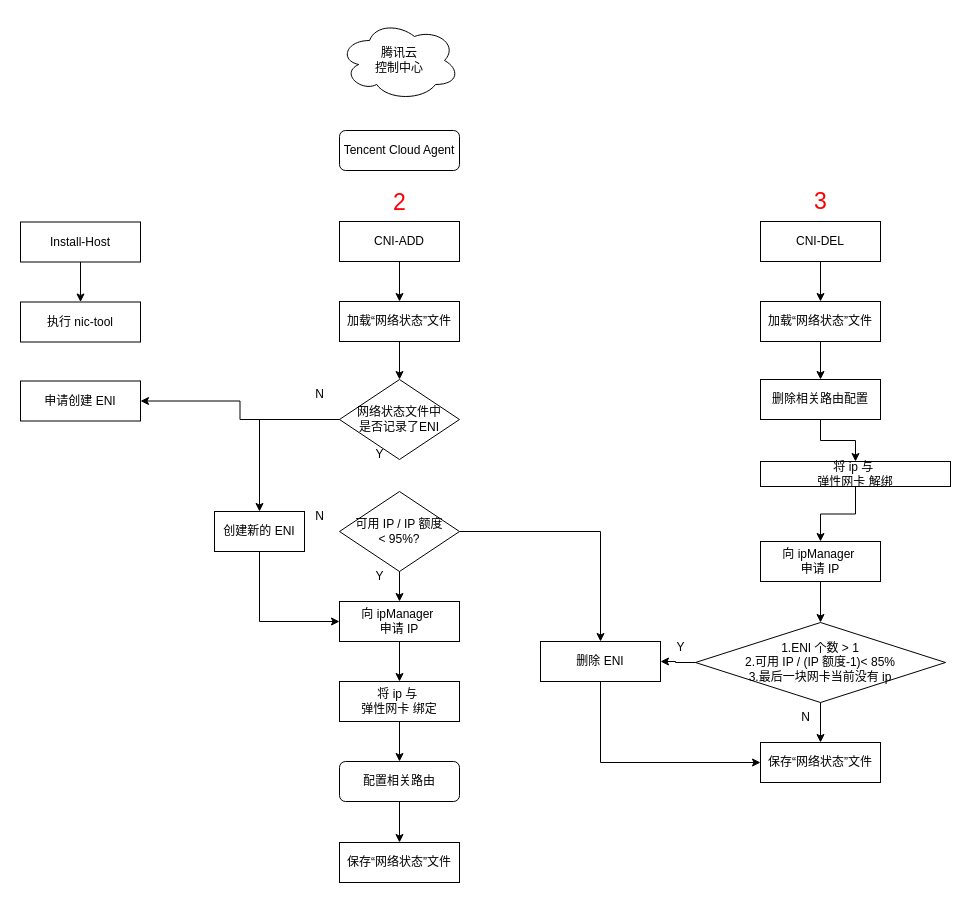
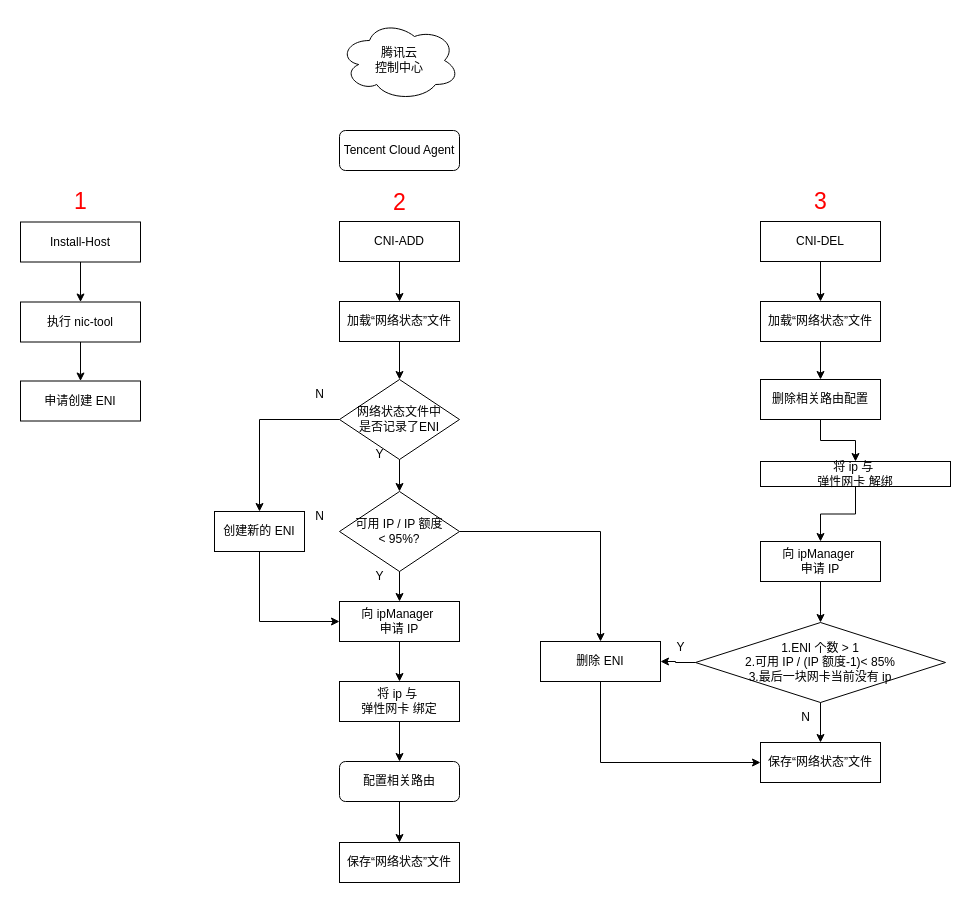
+ <mxCell id="50" value="&lt;font color=&quot;#ff0000&quot; style=&quot;font-size: 23px;&quot;&gt;1&lt;/font&gt;" style="text;html=1;align=center;verticalAlign=middle;resizable=0;points=[];autosize=1;strokeColor=none;fillColor=none;" vertex="1" parent="1"><mxGeometry x="60" y="181" width="40" height="40" as="geometry" /></mxCell>
+ <mxCell id="45" style="edgeStyle=orthogonalEdgeStyle;rounded=0;orthogonalLoop=1;jettySize=auto;html=1;" edge="1" parent="1" source="46" target="47"><mxGeometry relative="1" as="geometry" /></mxCell>
- <mxCell id="10" style="edgeStyle=orthogonalEdgeStyle;rounded=0;orthogonalLoop=1;jettySize=auto;html=1;" edge="1" parent="1" source="12" target="47"><mxGeometry relative="1" as="geometry" /></mxCell>
+ <mxCell id="10" style="edgeStyle=orthogonalEdgeStyle;rounded=0;orthogonalLoop=1;jettySize=auto;html=1;entryX=0.5;entryY=0;entryDx=0;entryDy=0;" edge="1" parent="1" source="12" target="16"><mxGeometry relative="1" as="geometry" /></mxCell>
